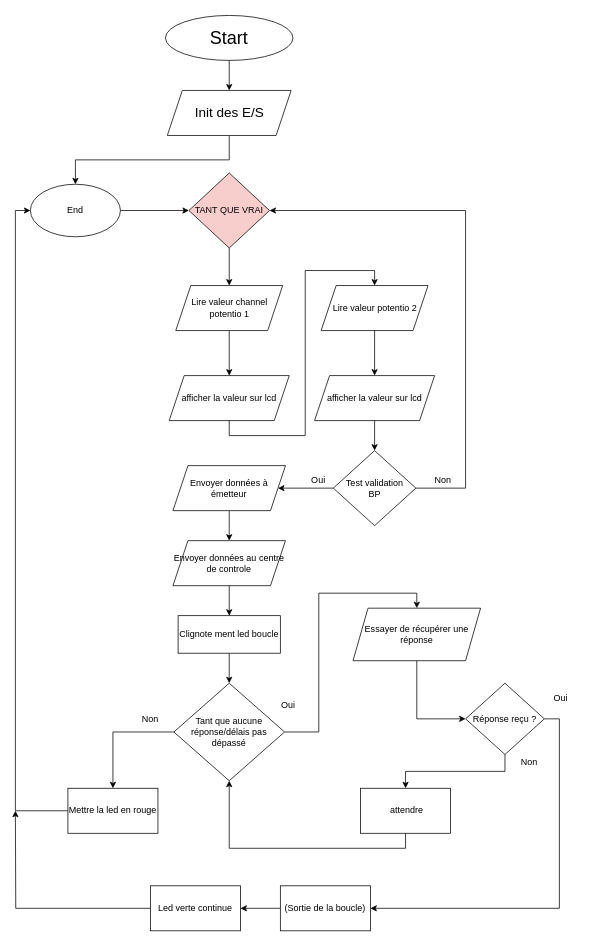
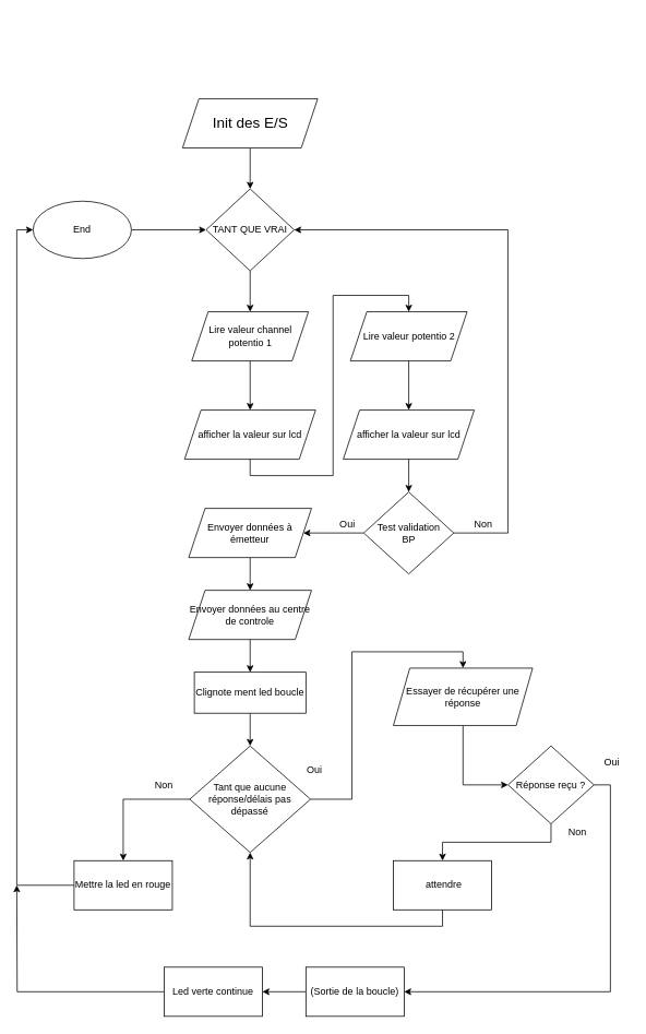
- <mxCell id="3" value="&lt;font style=&quot;font-size: 24px&quot;&gt;Start&lt;/font&gt;" style="ellipse;whiteSpace=wrap;html=1;" vertex="1" parent="1"><mxGeometry x="220" y="20" width="170" height="60" as="geometry" /></mxCell>
- <mxCell id="4" value="" style="endArrow=classic;html=1;exitX=0.5;exitY=1;exitDx=0;exitDy=0;entryX=0.5;entryY=0;entryDx=0;entryDy=0;" edge="1" parent="1" source="3" target="6"><mxGeometry width="50" height="50" relative="1" as="geometry"><mxPoint x="380" y="360" as="sourcePoint" /><mxPoint x="305" y="130" as="targetPoint" /></mxGeometry></mxCell>
- <mxCell id="5" style="edgeStyle=orthogonalEdgeStyle;rounded=0;orthogonalLoop=1;jettySize=auto;html=1;exitX=0.5;exitY=1;exitDx=0;exitDy=0;" edge="1" parent="1" source="6" target="49"><mxGeometry relative="1" as="geometry"><mxPoint x="303" y="270" as="targetPoint" /></mxGeometry></mxCell>
+ <mxCell id="5" style="edgeStyle=orthogonalEdgeStyle;rounded=0;orthogonalLoop=1;jettySize=auto;html=1;exitX=0.5;exitY=1;exitDx=0;exitDy=0;entryX=0.5;entryY=0;entryDx=0;entryDy=0;" edge="1" parent="1" source="6" target="8"><mxGeometry relative="1" as="geometry"><mxPoint x="303" y="270" as="targetPoint" /></mxGeometry></mxCell>
- <mxCell id="8" value="TANT QUE VRAI" style="rhombus;whiteSpace=wrap;html=1;fillColor=#f8cecc;" vertex="1" parent="1"><mxGeometry x="251.25" y="230" width="107.5" height="100" as="geometry" /></mxCell>
+ <mxCell id="8" value="TANT QUE VRAI" style="rhombus;whiteSpace=wrap;html=1;" vertex="1" parent="1"><mxGeometry x="251.25" y="230" width="107.5" height="100" as="geometry" /></mxCell>
- <mxCell id="35" value="Essayer de récupérer une réponse" style="shape=parallelogram;perimeter=parallelogramPerimeter;whiteSpace=wrap;html=1;fixedSize=1;" vertex="1" parent="1"><mxGeometry x="470" y="810" width="170" height="70" as="geometry" /></mxCell>
+ <mxCell id="35" value="Essayer de récupérer une réponse" style="shape=parallelogram;perimeter=parallelogramPerimeter;whiteSpace=wrap;html=1;fixedSize=1;" vertex="1" parent="1"><mxGeometry x="480" y="815" width="170" height="70" as="geometry" /></mxCell>
